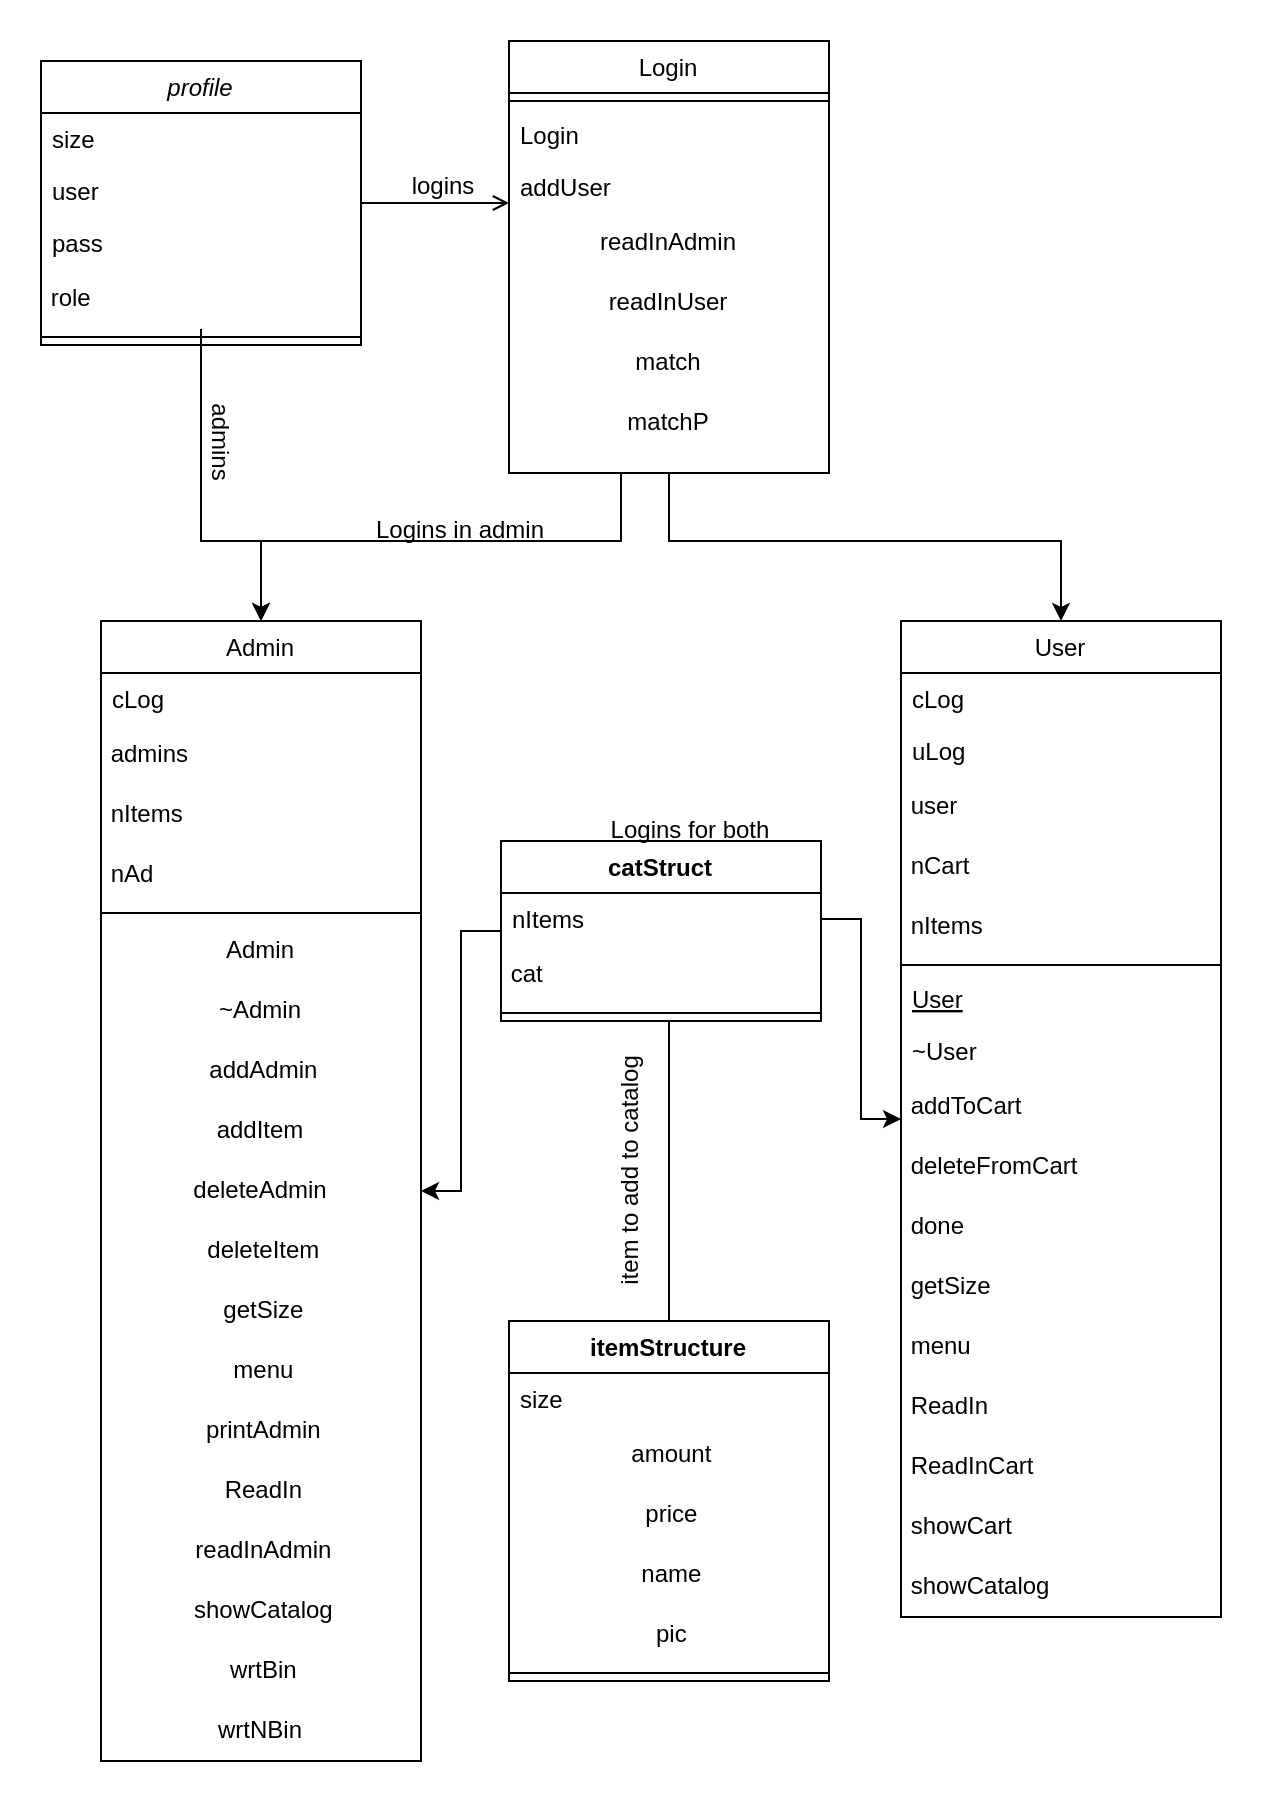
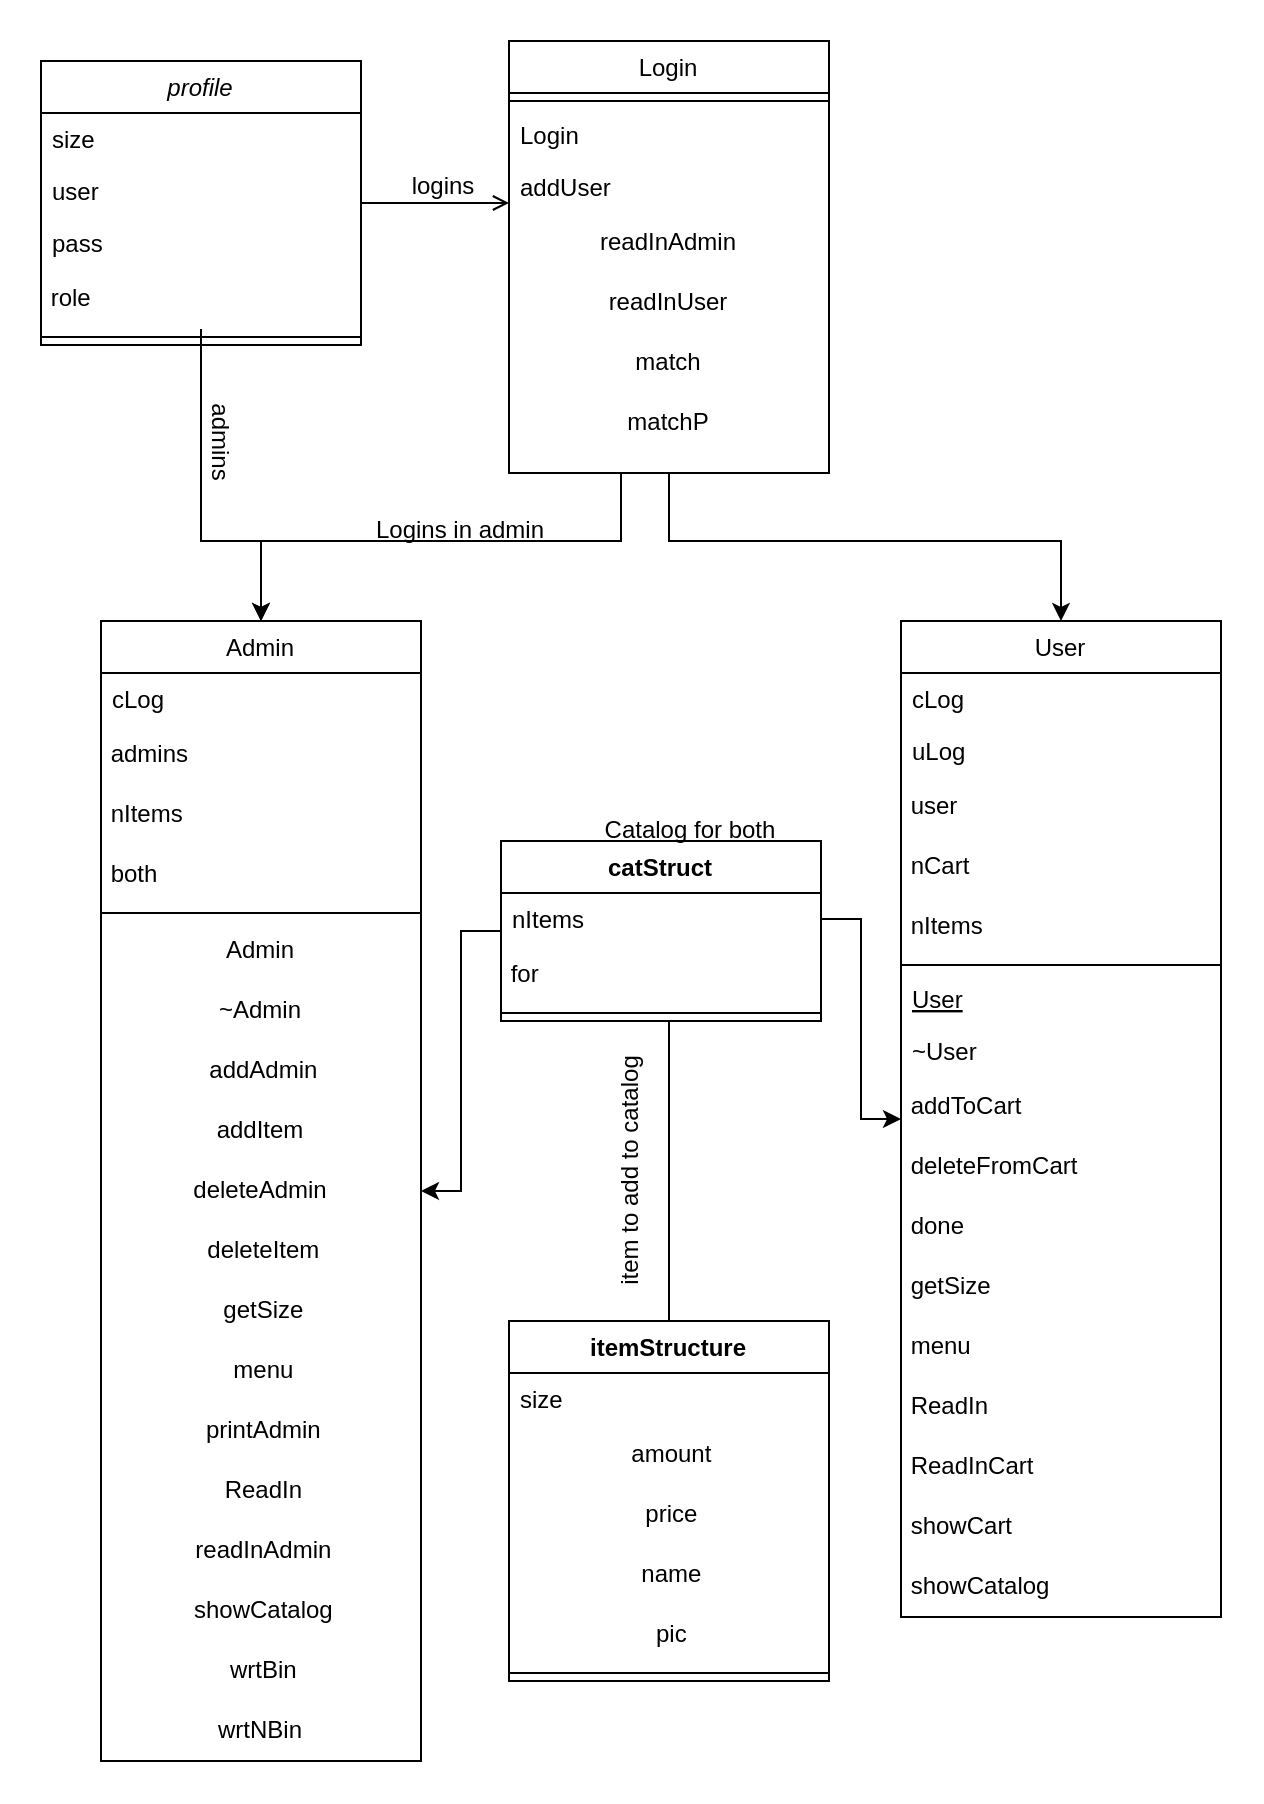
- <mxCell id="76" value="Logins for both" style="text;html=1;align=center;verticalAlign=middle;whiteSpace=wrap;rounded=0;" vertex="1" parent="1"><mxGeometry x="300" y="400" width="90" height="30" as="geometry" /></mxCell>
+ <mxCell id="76" value="Catalog for both" style="text;html=1;align=center;verticalAlign=middle;whiteSpace=wrap;rounded=0;" vertex="1" parent="1"><mxGeometry x="300" y="400" width="90" height="30" as="geometry" /></mxCell>
- <mxCell id="30" value="&amp;nbsp;nAd" style="text;html=1;align=left;verticalAlign=middle;whiteSpace=wrap;rounded=0;" vertex="1" parent="26"><mxGeometry y="112" width="160" height="30" as="geometry" /></mxCell>
+ <mxCell id="30" value="&amp;nbsp;both" style="text;html=1;align=left;verticalAlign=middle;whiteSpace=wrap;rounded=0;" vertex="1" parent="26"><mxGeometry y="112" width="160" height="30" as="geometry" /></mxCell>
- <mxCell id="62" value="&amp;nbsp;cat" style="text;html=1;align=left;verticalAlign=middle;whiteSpace=wrap;rounded=0;" vertex="1" parent="60"><mxGeometry y="52" width="160" height="30" as="geometry" /></mxCell>
+ <mxCell id="62" value="&amp;nbsp;for" style="text;html=1;align=left;verticalAlign=middle;whiteSpace=wrap;rounded=0;" vertex="1" parent="60"><mxGeometry y="52" width="160" height="30" as="geometry" /></mxCell>
